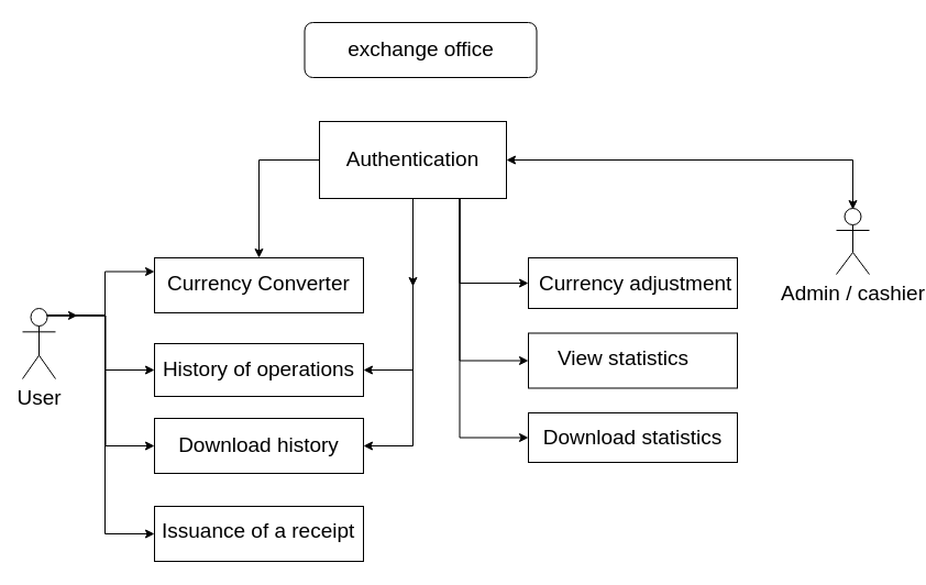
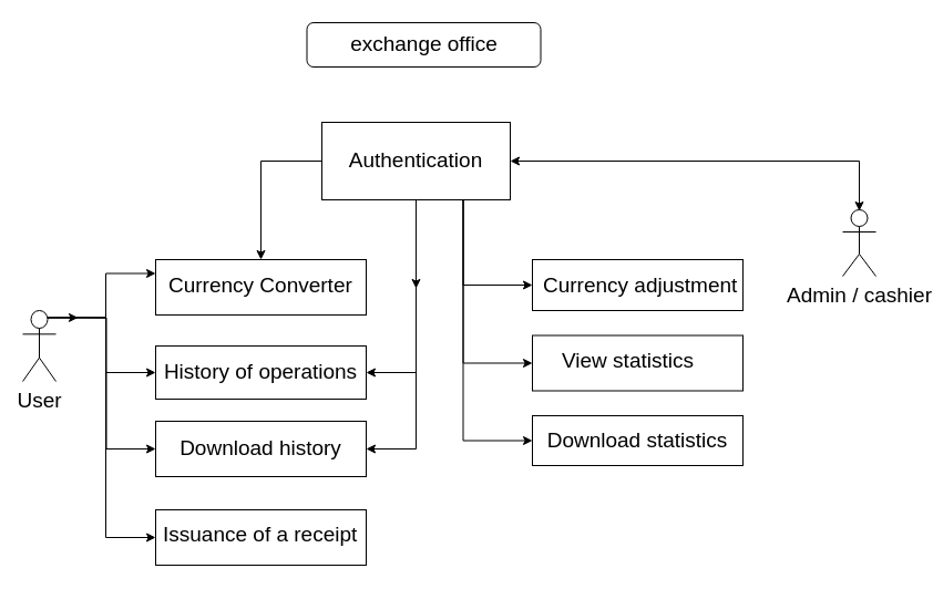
- <mxCell id="2" value="exchange office" style="rounded=1;whiteSpace=wrap;html=1;fontSize=19;" vertex="1" parent="1"><mxGeometry x="276.5" y="20" width="211" height="50" as="geometry" /></mxCell>
+ <mxCell id="2" value="exchange office" style="rounded=1;whiteSpace=wrap;html=1;fontSize=19;" vertex="1" parent="1"><mxGeometry x="276.5" y="20" width="211" height="40" as="geometry" /></mxCell>
